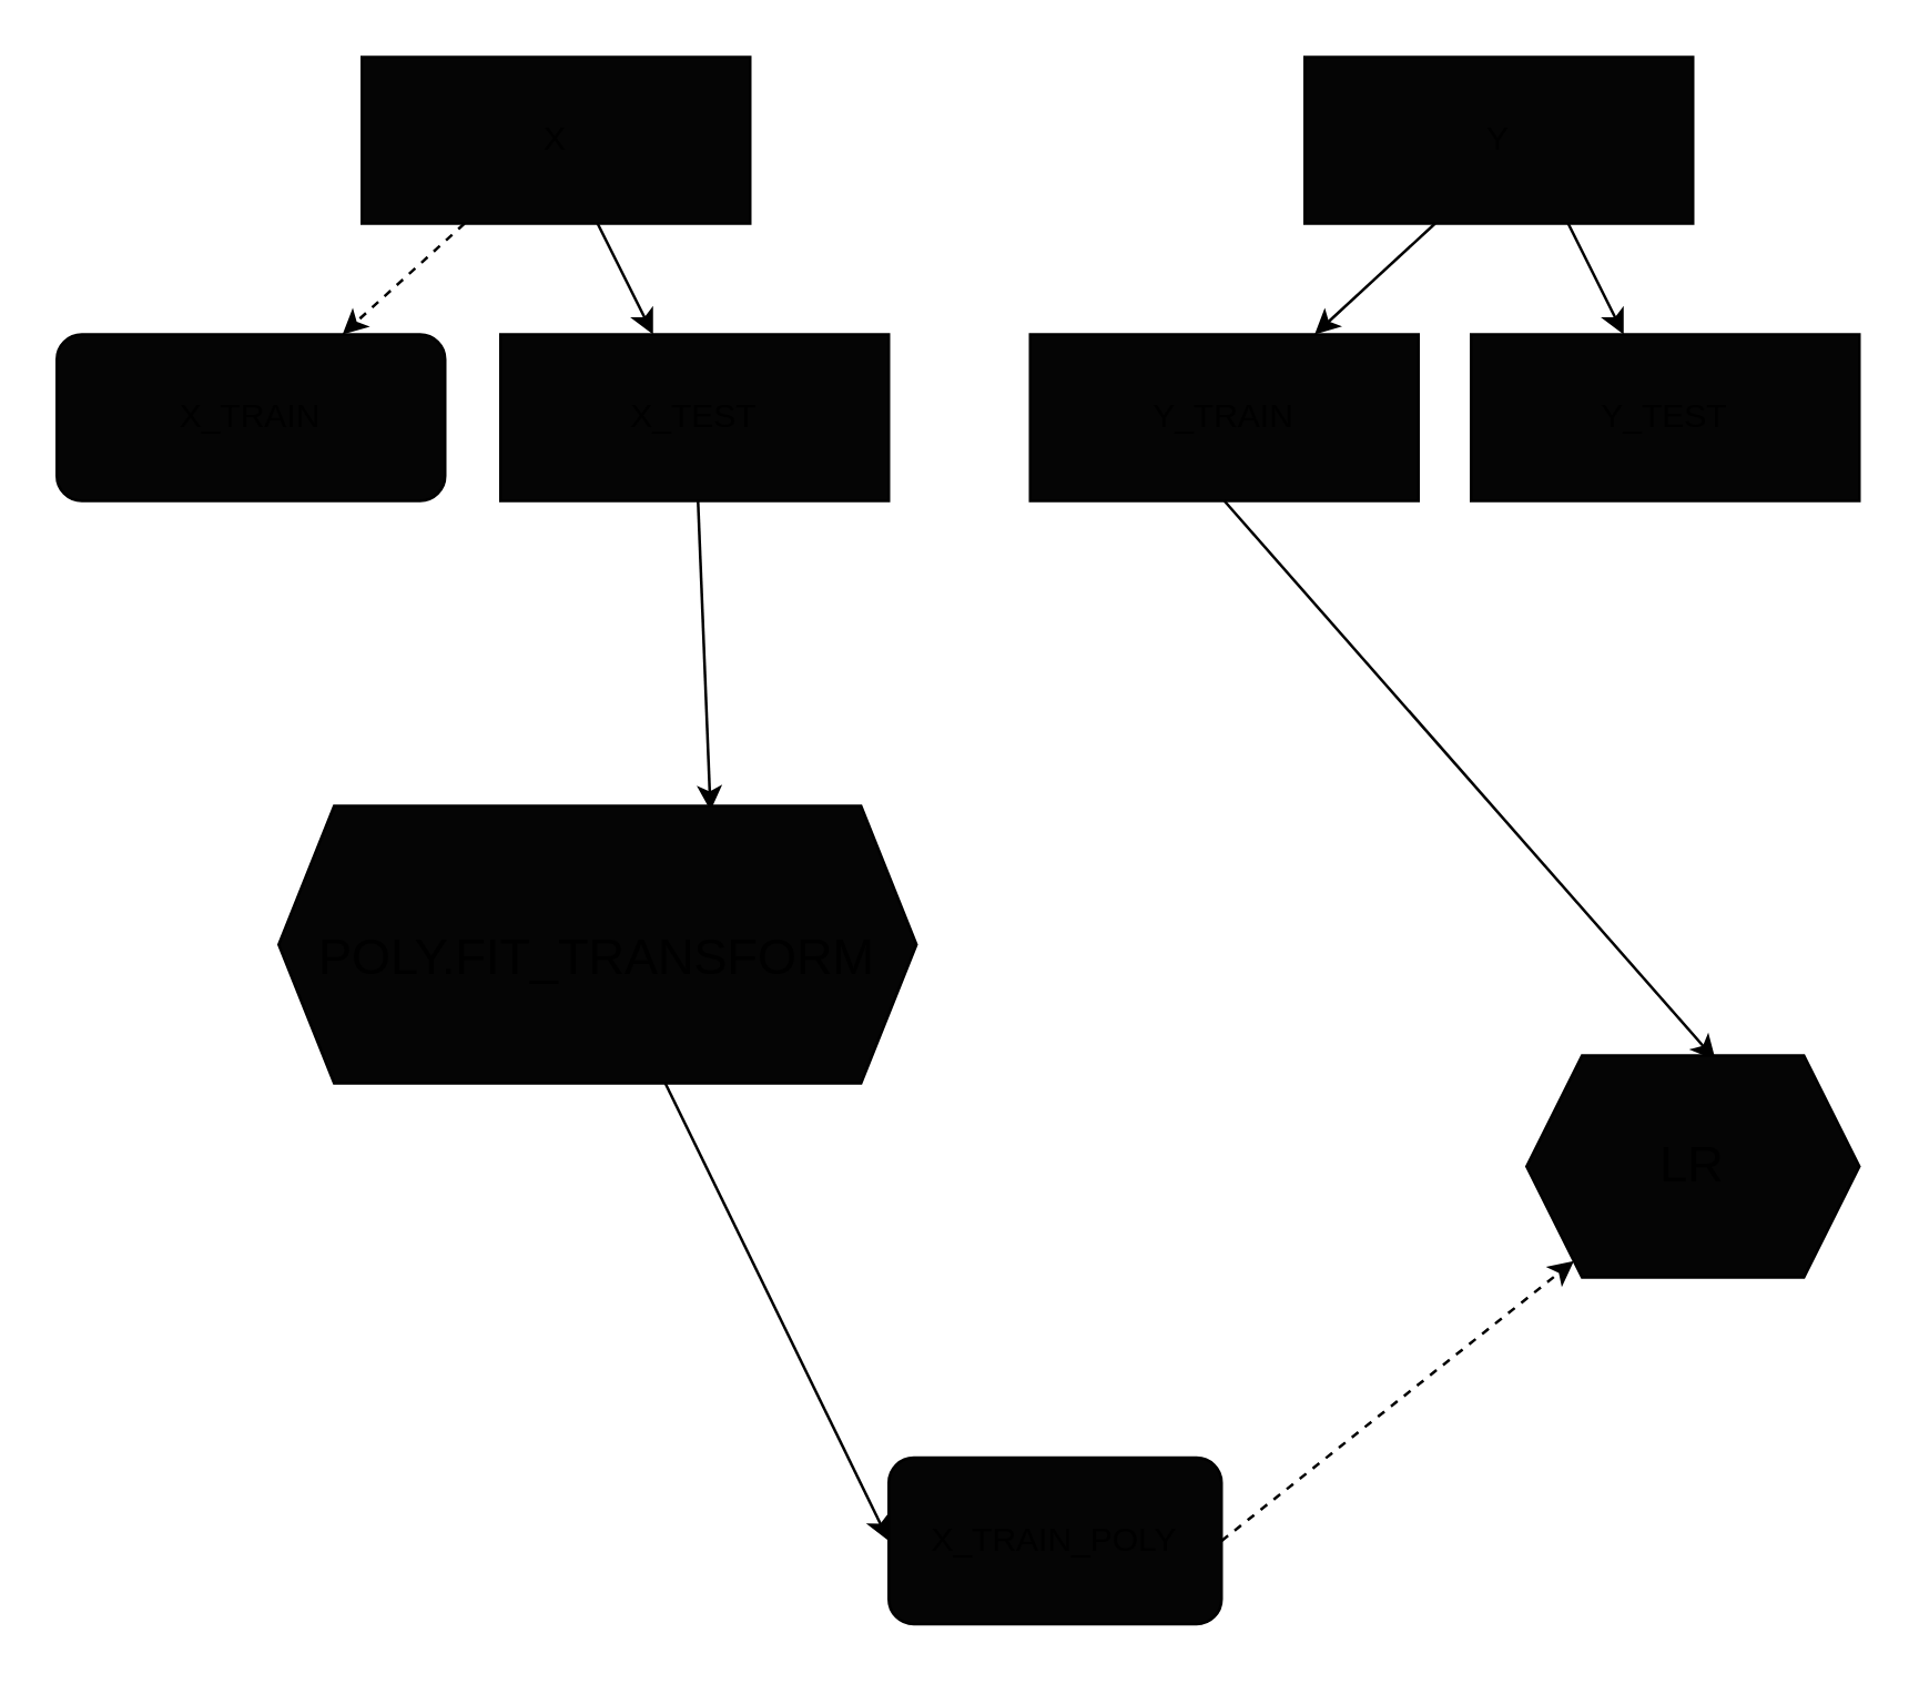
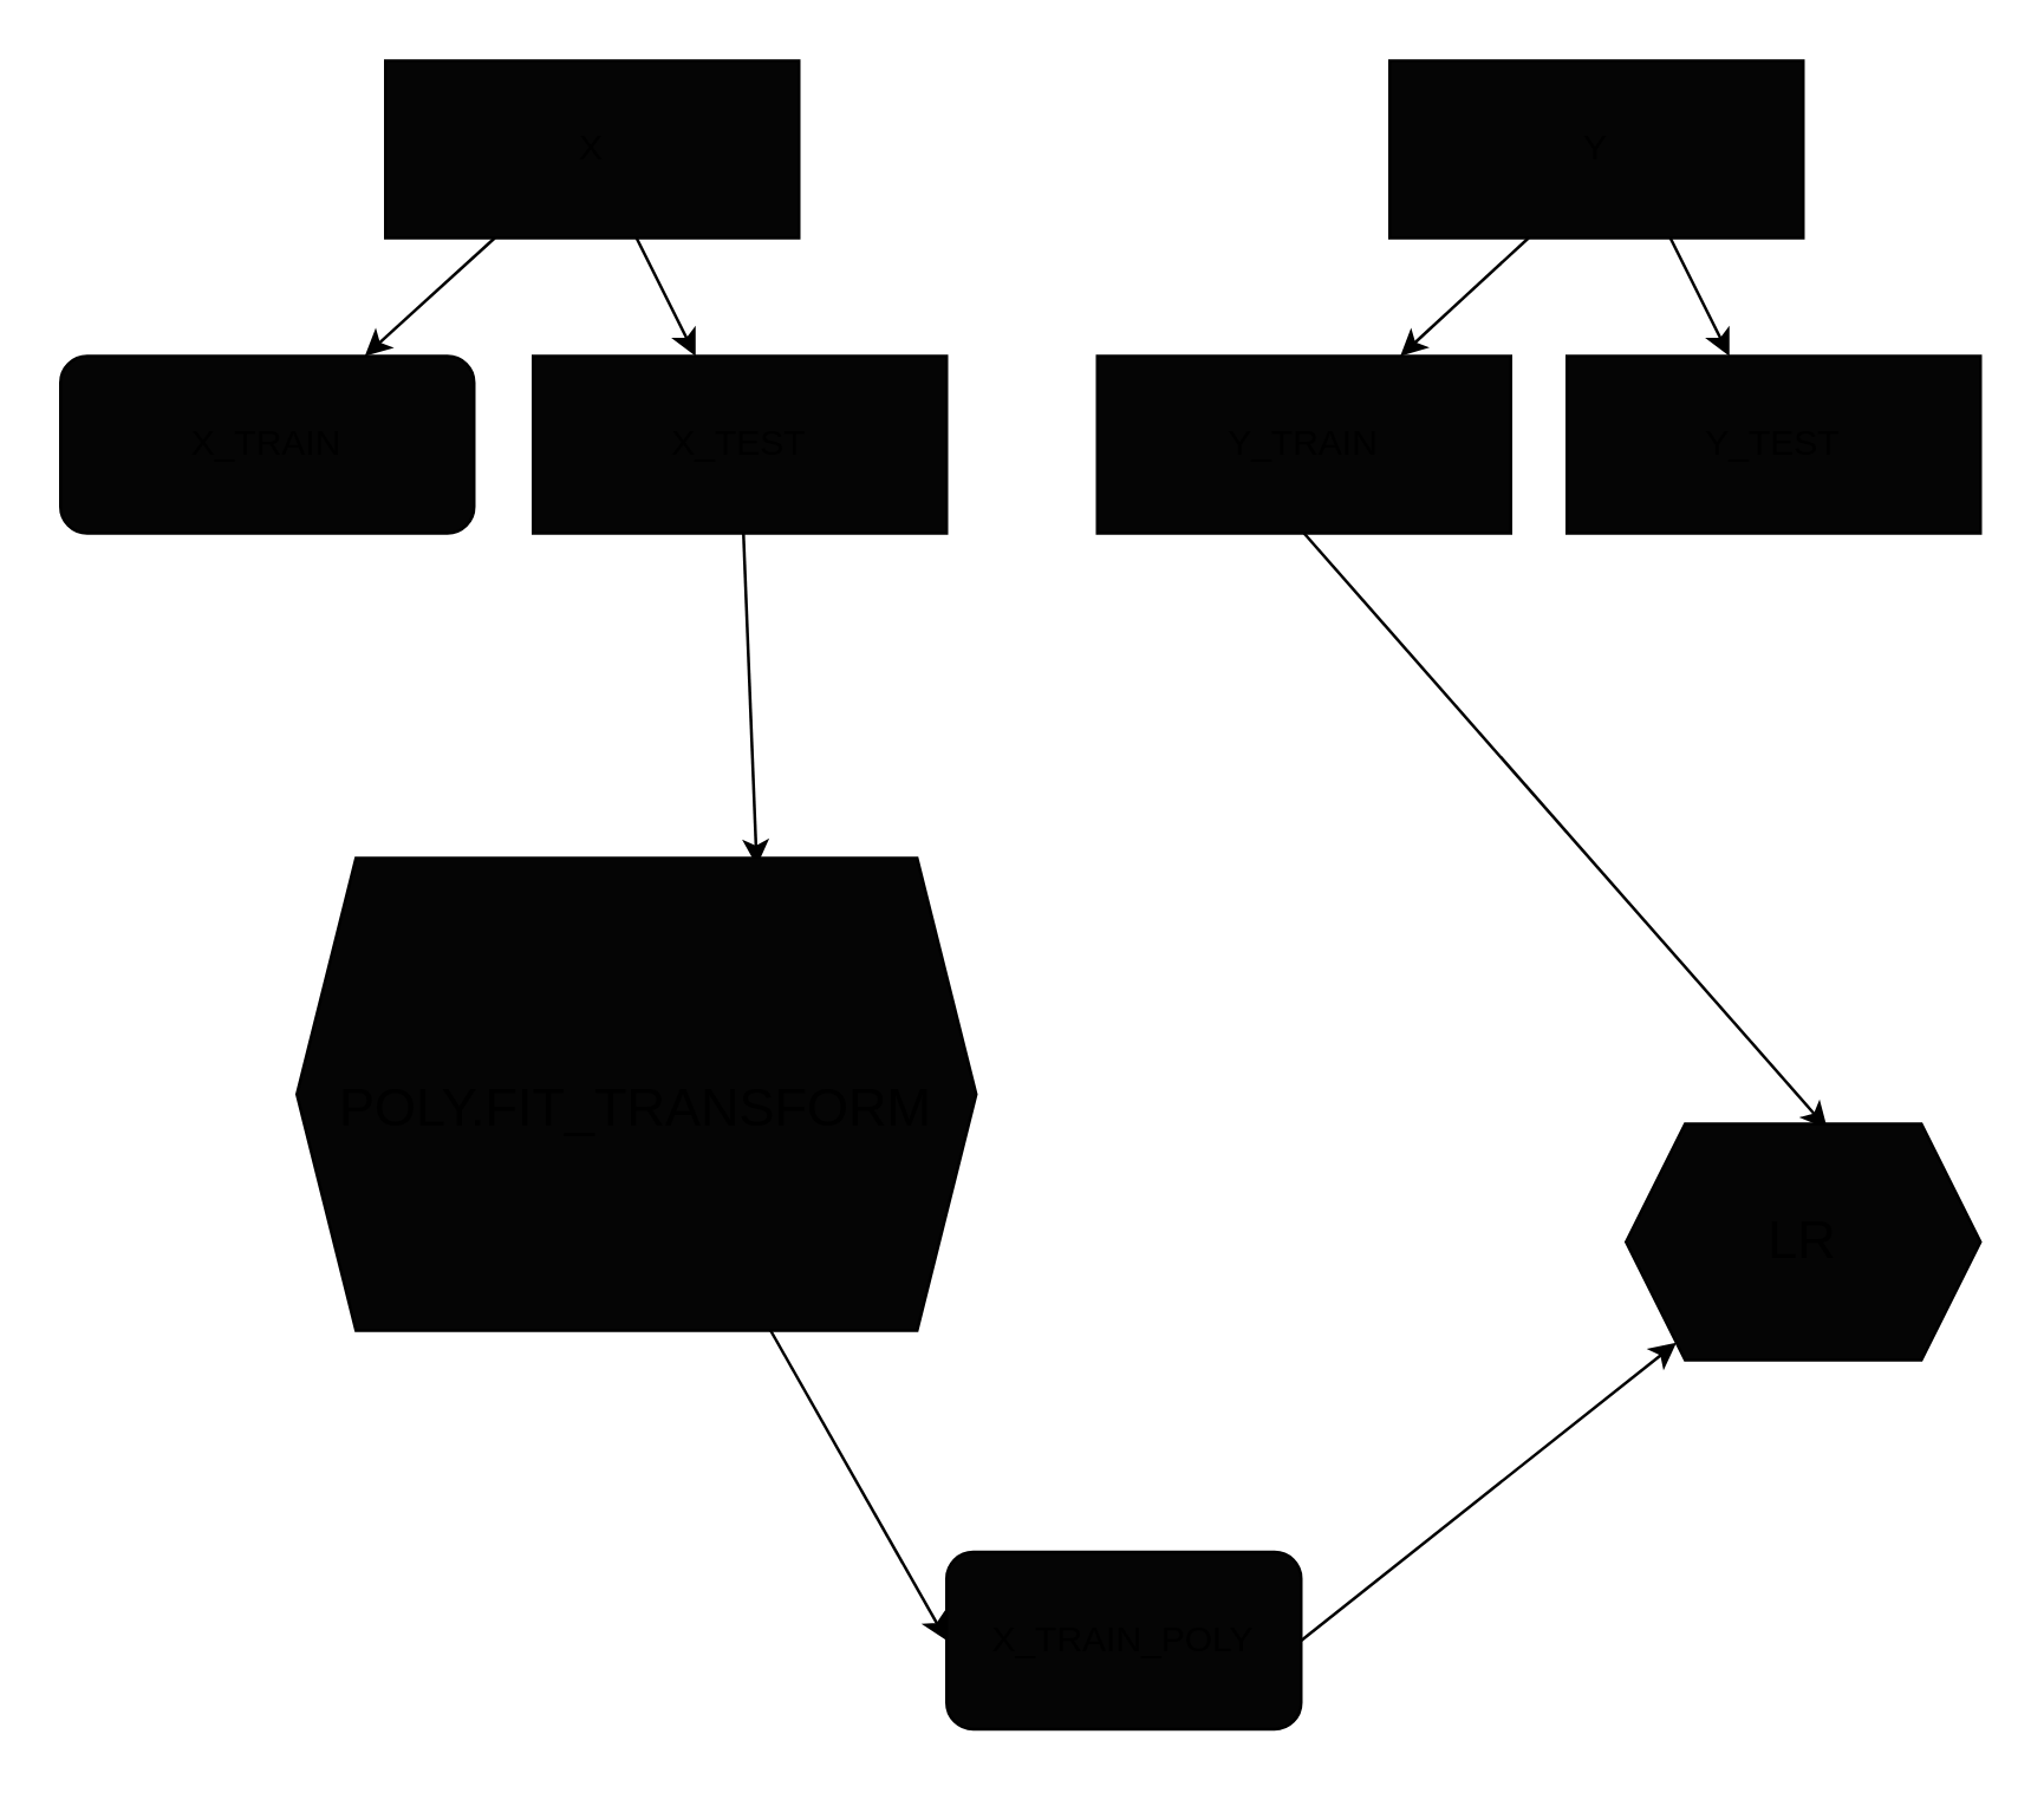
- <mxCell id="2" value="" style="edgeStyle=none;html=1;fontSize=30;dashed=1;" edge="1" parent="1" source="4" target="8"><mxGeometry relative="1" as="geometry" /></mxCell>
+ <mxCell id="2" value="" style="edgeStyle=none;html=1;fontSize=30;" edge="1" parent="1" source="4" target="8"><mxGeometry relative="1" as="geometry" /></mxCell>
- <mxCell id="17" value="&lt;font style=&quot;font-size: 18px&quot;&gt;POLY.FIT_TRANSFORM&lt;/font&gt;" style="shape=hexagon;perimeter=hexagonPerimeter2;whiteSpace=wrap;html=1;fixedSize=1;fontSize=30;fillColor=#050505;" vertex="1" parent="1"><mxGeometry x="100" y="290" width="230" height="100" as="geometry" /></mxCell>
+ <mxCell id="17" value="&lt;font style=&quot;font-size: 18px&quot;&gt;POLY.FIT_TRANSFORM&lt;/font&gt;" style="shape=hexagon;perimeter=hexagonPerimeter2;whiteSpace=wrap;html=1;fixedSize=1;fontSize=30;fillColor=#050505;" vertex="1" parent="1"><mxGeometry x="100" y="290" width="230" height="160" as="geometry" /></mxCell>
- <mxCell id="6" style="edgeStyle=none;html=1;exitX=1;exitY=0.5;exitDx=0;exitDy=0;fontSize=18;dashed=1;" edge="1" parent="1" source="7" target="18"><mxGeometry relative="1" as="geometry" /></mxCell>
+ <mxCell id="6" style="edgeStyle=none;html=1;exitX=1;exitY=0.5;exitDx=0;exitDy=0;fontSize=18;" edge="1" parent="1" source="7" target="18"><mxGeometry relative="1" as="geometry" /></mxCell>
